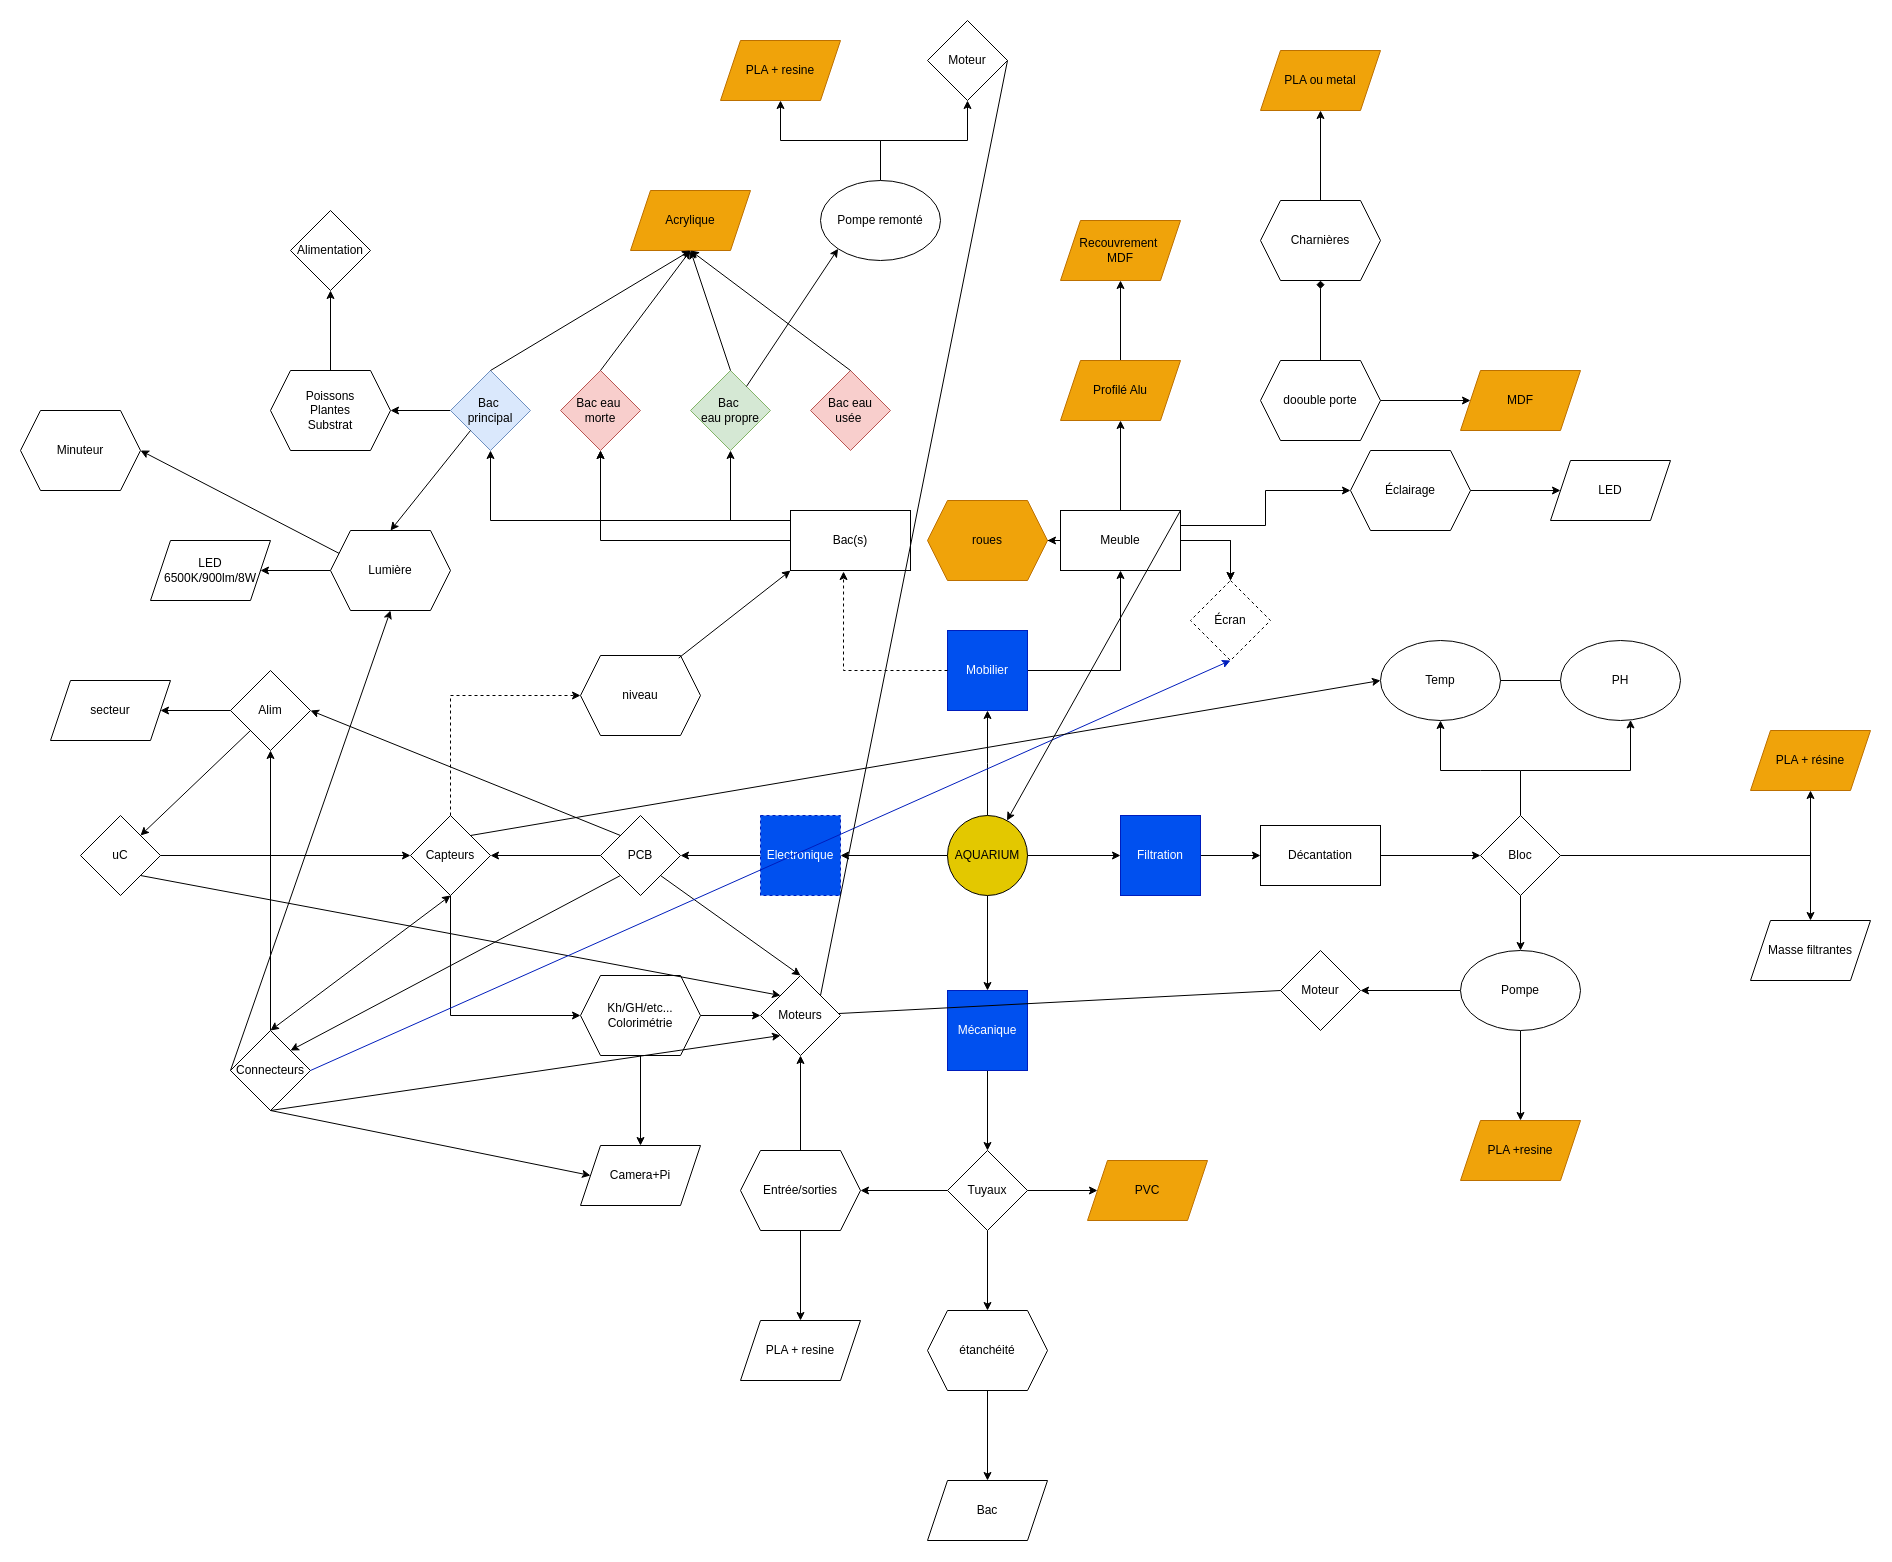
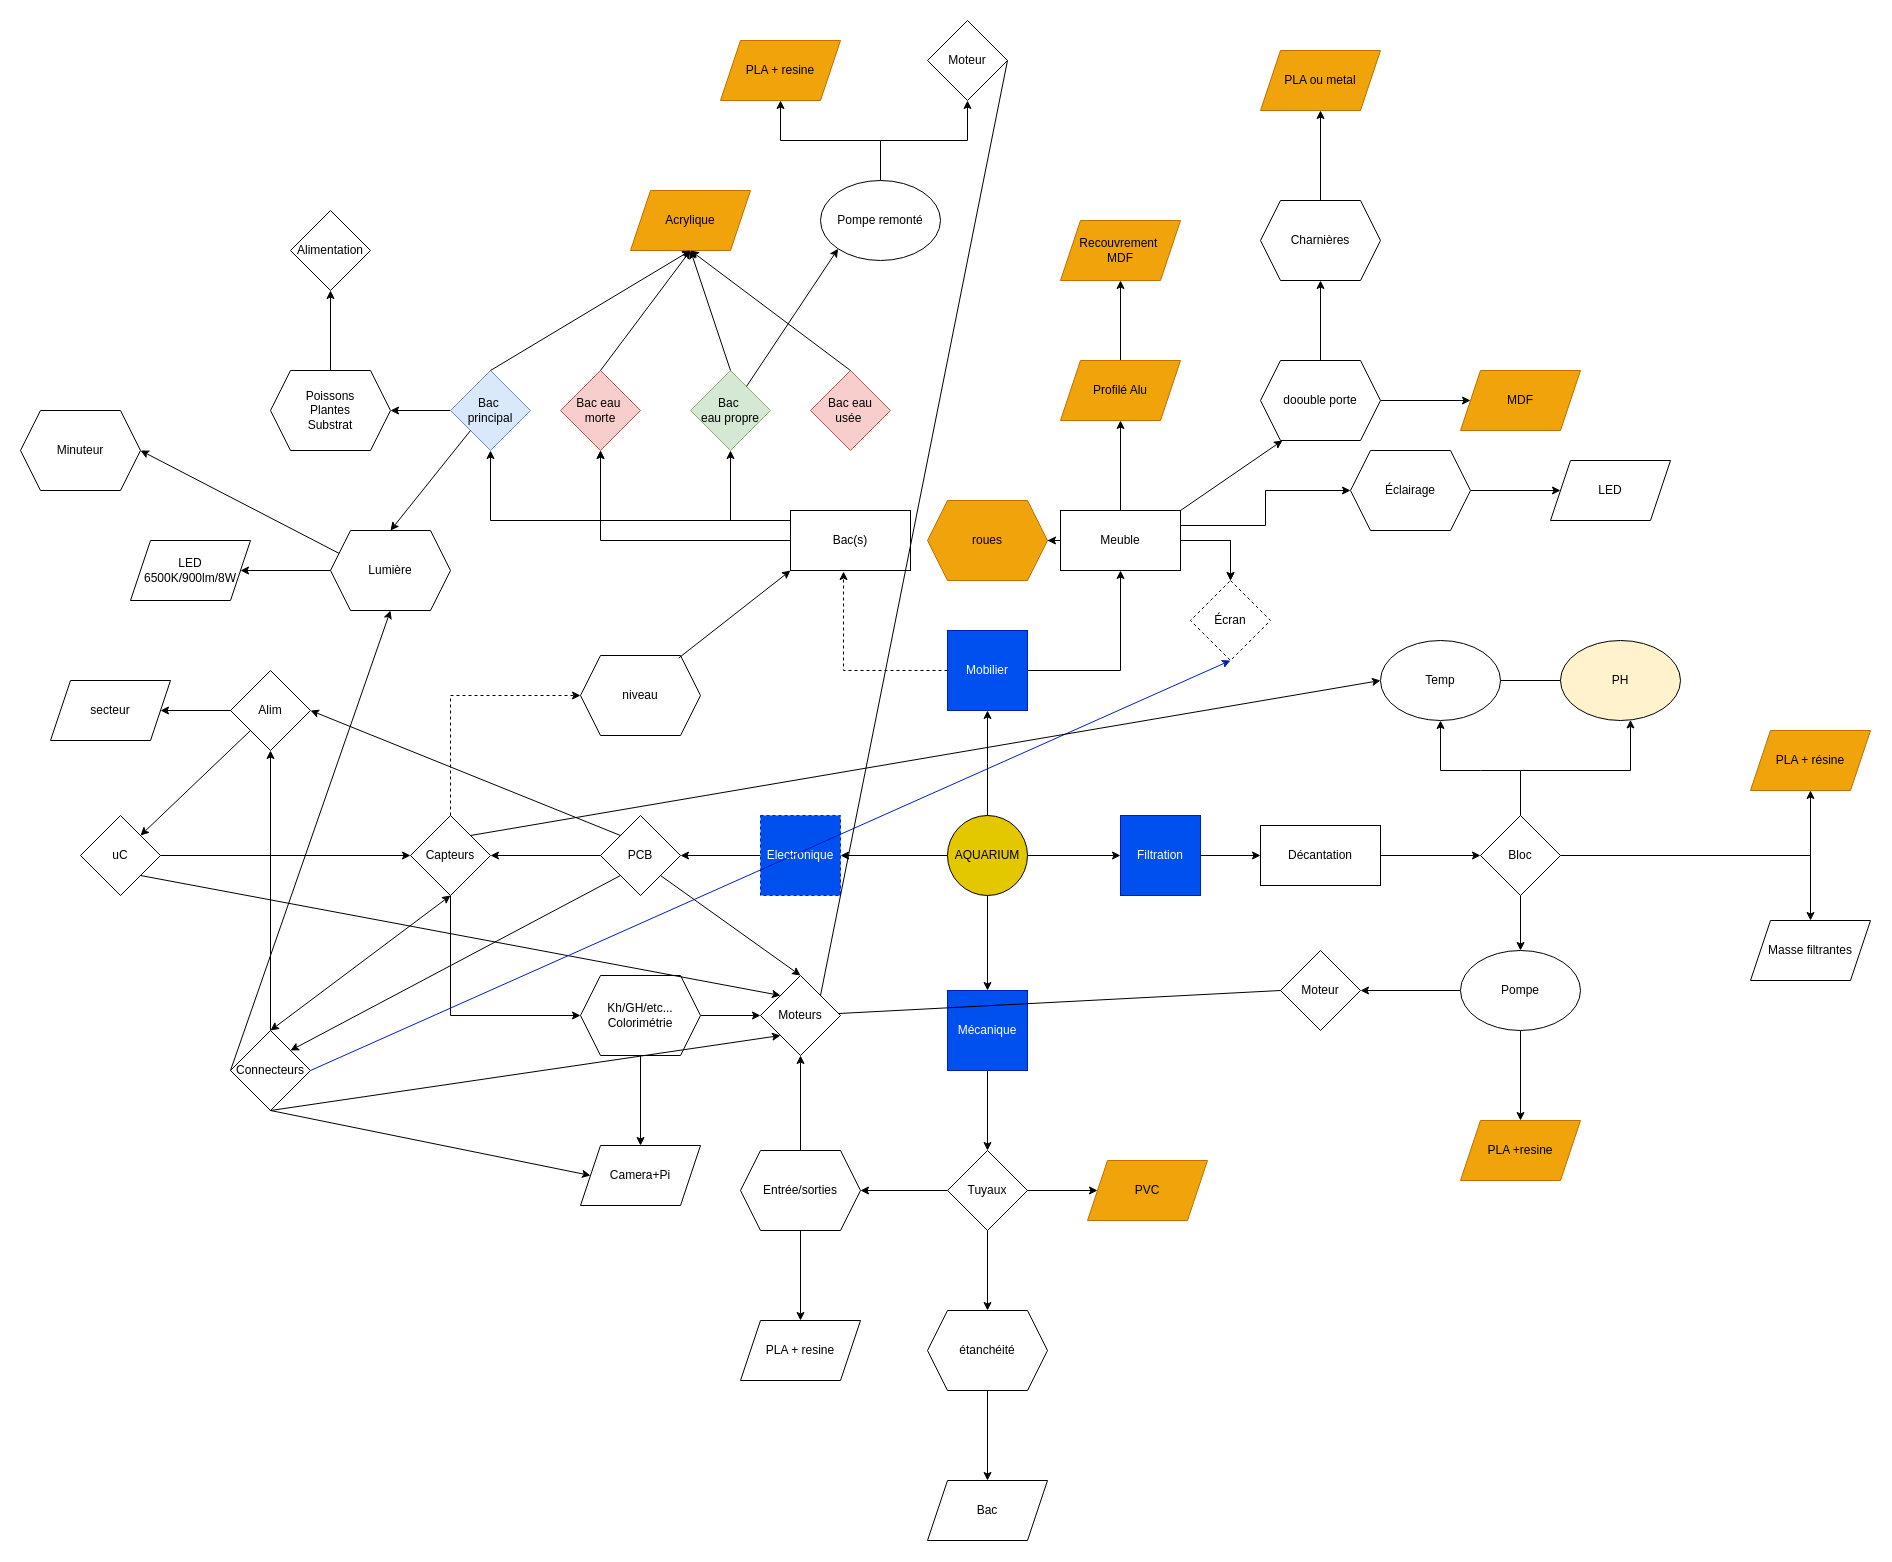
- <mxCell id="105" value="" style="edgeStyle=orthogonalEdgeStyle;rounded=0;orthogonalLoop=1;jettySize=auto;html=1;endArrow=diamond;" parent="1" source="107" target="110" edge="1"><mxGeometry relative="1" as="geometry" /></mxCell>
+ <mxCell id="105" value="" style="edgeStyle=orthogonalEdgeStyle;rounded=0;orthogonalLoop=1;jettySize=auto;html=1;" parent="1" source="107" target="110" edge="1"><mxGeometry relative="1" as="geometry" /></mxCell>
- <mxCell id="122" value="LED&lt;div&gt;6500K/900lm/8W&lt;/div&gt;" style="shape=parallelogram;perimeter=parallelogramPerimeter;whiteSpace=wrap;html=1;fixedSize=1;rounded=0;" parent="1" vertex="1"><mxGeometry x="150" y="540" width="120" height="60" as="geometry" /></mxCell>
+ <mxCell id="122" value="LED&lt;div&gt;6500K/900lm/8W&lt;/div&gt;" style="shape=parallelogram;perimeter=parallelogramPerimeter;whiteSpace=wrap;html=1;fixedSize=1;rounded=0;" parent="1" vertex="1"><mxGeometry x="130" y="540" width="120" height="60" as="geometry" /></mxCell>
- <mxCell id="108" value="" style="endArrow=classic;html=1;rounded=0;exitX=1;exitY=0;exitDx=0;exitDy=0;" parent="1" source="23" target="6" edge="1"><mxGeometry width="50" height="50" relative="1" as="geometry"><mxPoint x="1030" y="410" as="sourcePoint" /><mxPoint x="1080" y="360" as="targetPoint" /></mxGeometry></mxCell>
+ <mxCell id="108" value="" style="endArrow=classic;html=1;rounded=0;exitX=1;exitY=0;exitDx=0;exitDy=0;entryX=0.183;entryY=1;entryDx=0;entryDy=0;entryPerimeter=0;" parent="1" source="23" target="107" edge="1"><mxGeometry width="50" height="50" relative="1" as="geometry"><mxPoint x="1030" y="410" as="sourcePoint" /><mxPoint x="1080" y="360" as="targetPoint" /></mxGeometry></mxCell>
- <mxCell id="48" value="PH" style="ellipse;whiteSpace=wrap;html=1;" parent="1" vertex="1"><mxGeometry x="1560" y="640" width="120" height="80" as="geometry" /></mxCell>
+ <mxCell id="48" value="PH" style="ellipse;whiteSpace=wrap;html=1;fillColor=#fff2cc;" parent="1" vertex="1"><mxGeometry x="1560" y="640" width="120" height="80" as="geometry" /></mxCell>
